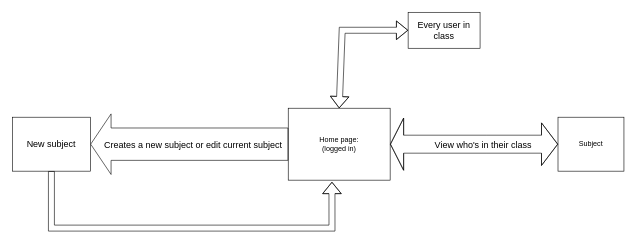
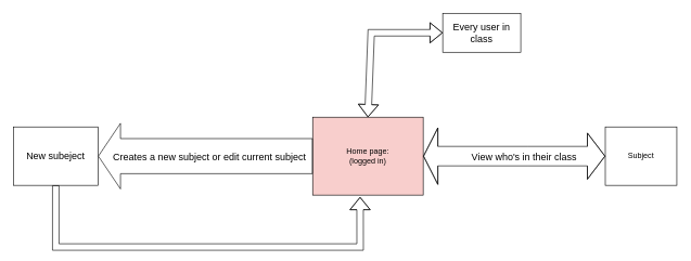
- <mxCell id="10" value="New subject" style="rounded=0;whiteSpace=wrap;html=1;fontSize=15;" vertex="1" parent="1"><mxGeometry x="20" y="195" width="130" height="90" as="geometry" /></mxCell>
+ <mxCell id="10" value="New subeject" style="rounded=0;whiteSpace=wrap;html=1;fontSize=15;" vertex="1" parent="1"><mxGeometry x="20" y="195" width="130" height="90" as="geometry" /></mxCell>
- <mxCell id="2" value="Home page:&lt;br&gt;(logged in)" style="rounded=0;whiteSpace=wrap;html=1;" vertex="1" parent="1"><mxGeometry x="480" y="180" width="170" height="120" as="geometry" /></mxCell>
+ <mxCell id="2" value="Home page:&lt;br&gt;(logged in)" style="rounded=0;whiteSpace=wrap;html=1;fillColor=#f8cecc;" vertex="1" parent="1"><mxGeometry x="480" y="180" width="170" height="120" as="geometry" /></mxCell>
